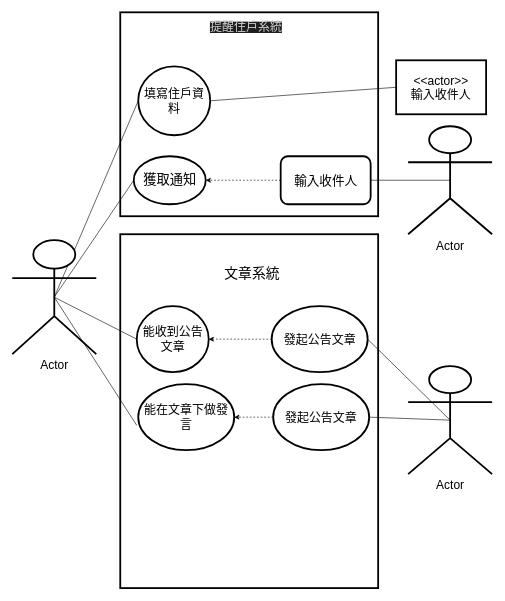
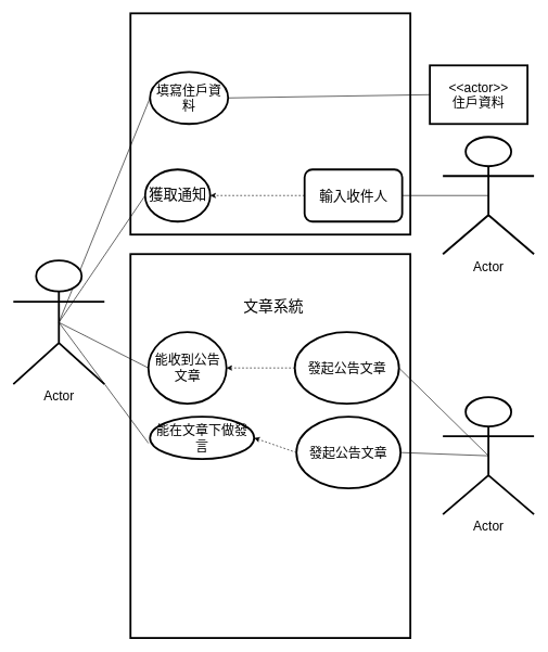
- <mxCell id="6" value="&lt;div style=&quot;color: rgb(212, 212, 212); background-color: rgb(30, 30, 30); font-family: Consolas, &amp;quot;Courier New&amp;quot;, monospace; line-height: 19px;&quot;&gt;&lt;font style=&quot;font-size: 20px;&quot;&gt;提醒住戶系統&lt;/font&gt;&lt;/div&gt;" style="text;html=1;strokeColor=none;fillColor=none;align=center;verticalAlign=middle;whiteSpace=wrap;rounded=0;strokeWidth=3;fontSize=21;" vertex="1" parent="1"><mxGeometry x="290" y="30" width="240" height="30" as="geometry" /></mxCell>
- <mxCell id="25" value="&amp;lt;&amp;lt;actor&amp;gt;&amp;gt;&lt;br&gt;輸入收件人" style="rounded=0;whiteSpace=wrap;html=1;strokeWidth=3;fontSize=20;fillColor=none;" vertex="1" parent="1"><mxGeometry x="660" y="100" width="150" height="90" as="geometry" /></mxCell>
+ <mxCell id="25" value="&amp;lt;&amp;lt;actor&amp;gt;&amp;gt;&lt;br&gt;住戶資料" style="rounded=0;whiteSpace=wrap;html=1;strokeWidth=3;fontSize=20;fillColor=none;" vertex="1" parent="1"><mxGeometry x="660" y="100" width="150" height="90" as="geometry" /></mxCell>
- <mxCell id="27" value="填寫住戶資料" style="ellipse;whiteSpace=wrap;html=1;strokeWidth=3;fontSize=20;fillColor=none;" vertex="1" parent="1"><mxGeometry x="230" y="110" width="120" height="115" as="geometry" /></mxCell>
+ <mxCell id="27" value="填寫住戶資料" style="ellipse;whiteSpace=wrap;html=1;strokeWidth=3;fontSize=20;fillColor=none;" vertex="1" parent="1"><mxGeometry x="230" y="110" width="120" height="80" as="geometry" /></mxCell>
- <mxCell id="3" value="&lt;font style=&quot;font-size: 22px;&quot;&gt;獲取通知&lt;/font&gt;" style="ellipse;whiteSpace=wrap;html=1;strokeWidth=3;fillColor=none;" vertex="1" parent="1"><mxGeometry x="222.5" y="260" width="120" height="80" as="geometry" /></mxCell>
+ <mxCell id="3" value="&lt;font style=&quot;font-size: 22px;&quot;&gt;獲取通知&lt;/font&gt;" style="ellipse;whiteSpace=wrap;html=1;strokeWidth=3;fillColor=none;" vertex="1" parent="1"><mxGeometry x="222.5" y="260" width="100" height="80" as="geometry" /></mxCell>
- <mxCell id="22" value="&lt;font style=&quot;font-size: 23px;&quot;&gt;文章系統&lt;/font&gt;" style="text;html=1;strokeColor=none;fillColor=none;align=center;verticalAlign=middle;whiteSpace=wrap;rounded=0;strokeWidth=3;fontSize=20;" vertex="1" parent="1"><mxGeometry x="330" y="430" width="180" height="50" as="geometry" /></mxCell>
+ <mxCell id="22" value="&lt;font style=&quot;font-size: 23px;&quot;&gt;文章系統&lt;/font&gt;" style="text;html=1;strokeColor=none;fillColor=none;align=center;verticalAlign=middle;whiteSpace=wrap;rounded=0;strokeWidth=3;fontSize=20;" vertex="1" parent="1"><mxGeometry x="330" y="445" width="180" height="50" as="geometry" /></mxCell>
- <mxCell id="20" value="能在文章下做發言" style="ellipse;whiteSpace=wrap;html=1;strokeWidth=3;fontSize=20;fillColor=none;" vertex="1" parent="1"><mxGeometry x="230" y="640" width="160" height="110" as="geometry" /></mxCell>
+ <mxCell id="20" value="能在文章下做發言" style="ellipse;whiteSpace=wrap;html=1;strokeWidth=3;fontSize=20;fillColor=none;" vertex="1" parent="1"><mxGeometry x="230" y="640" width="160" height="65" as="geometry" /></mxCell>
